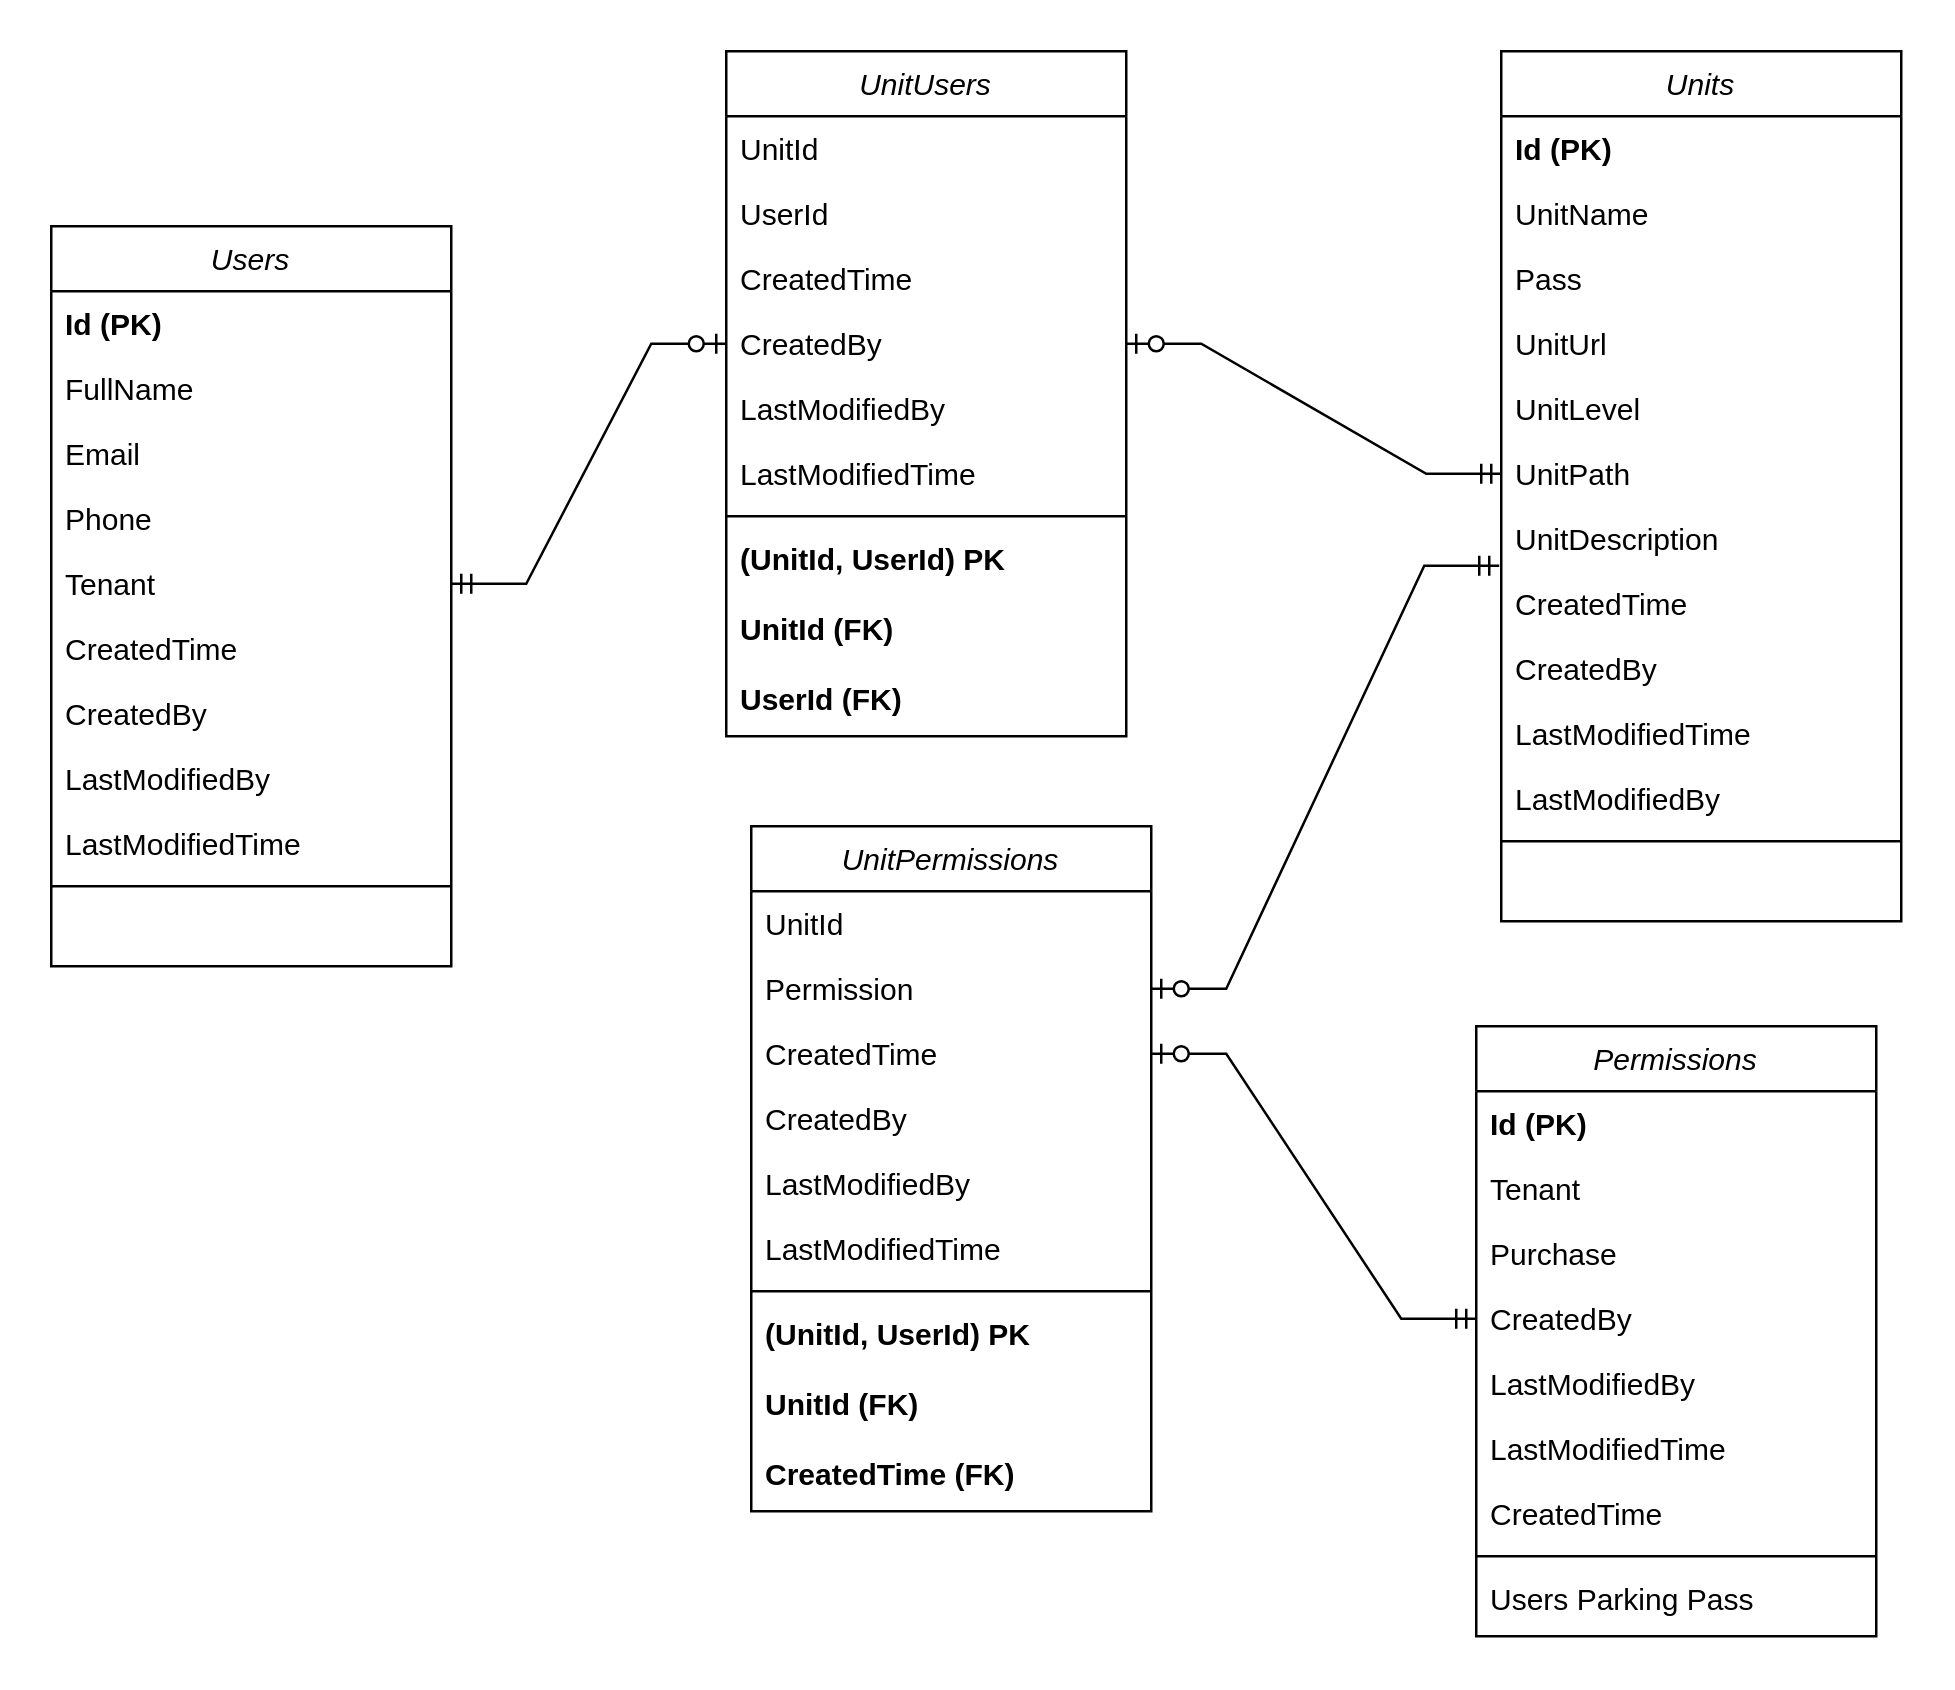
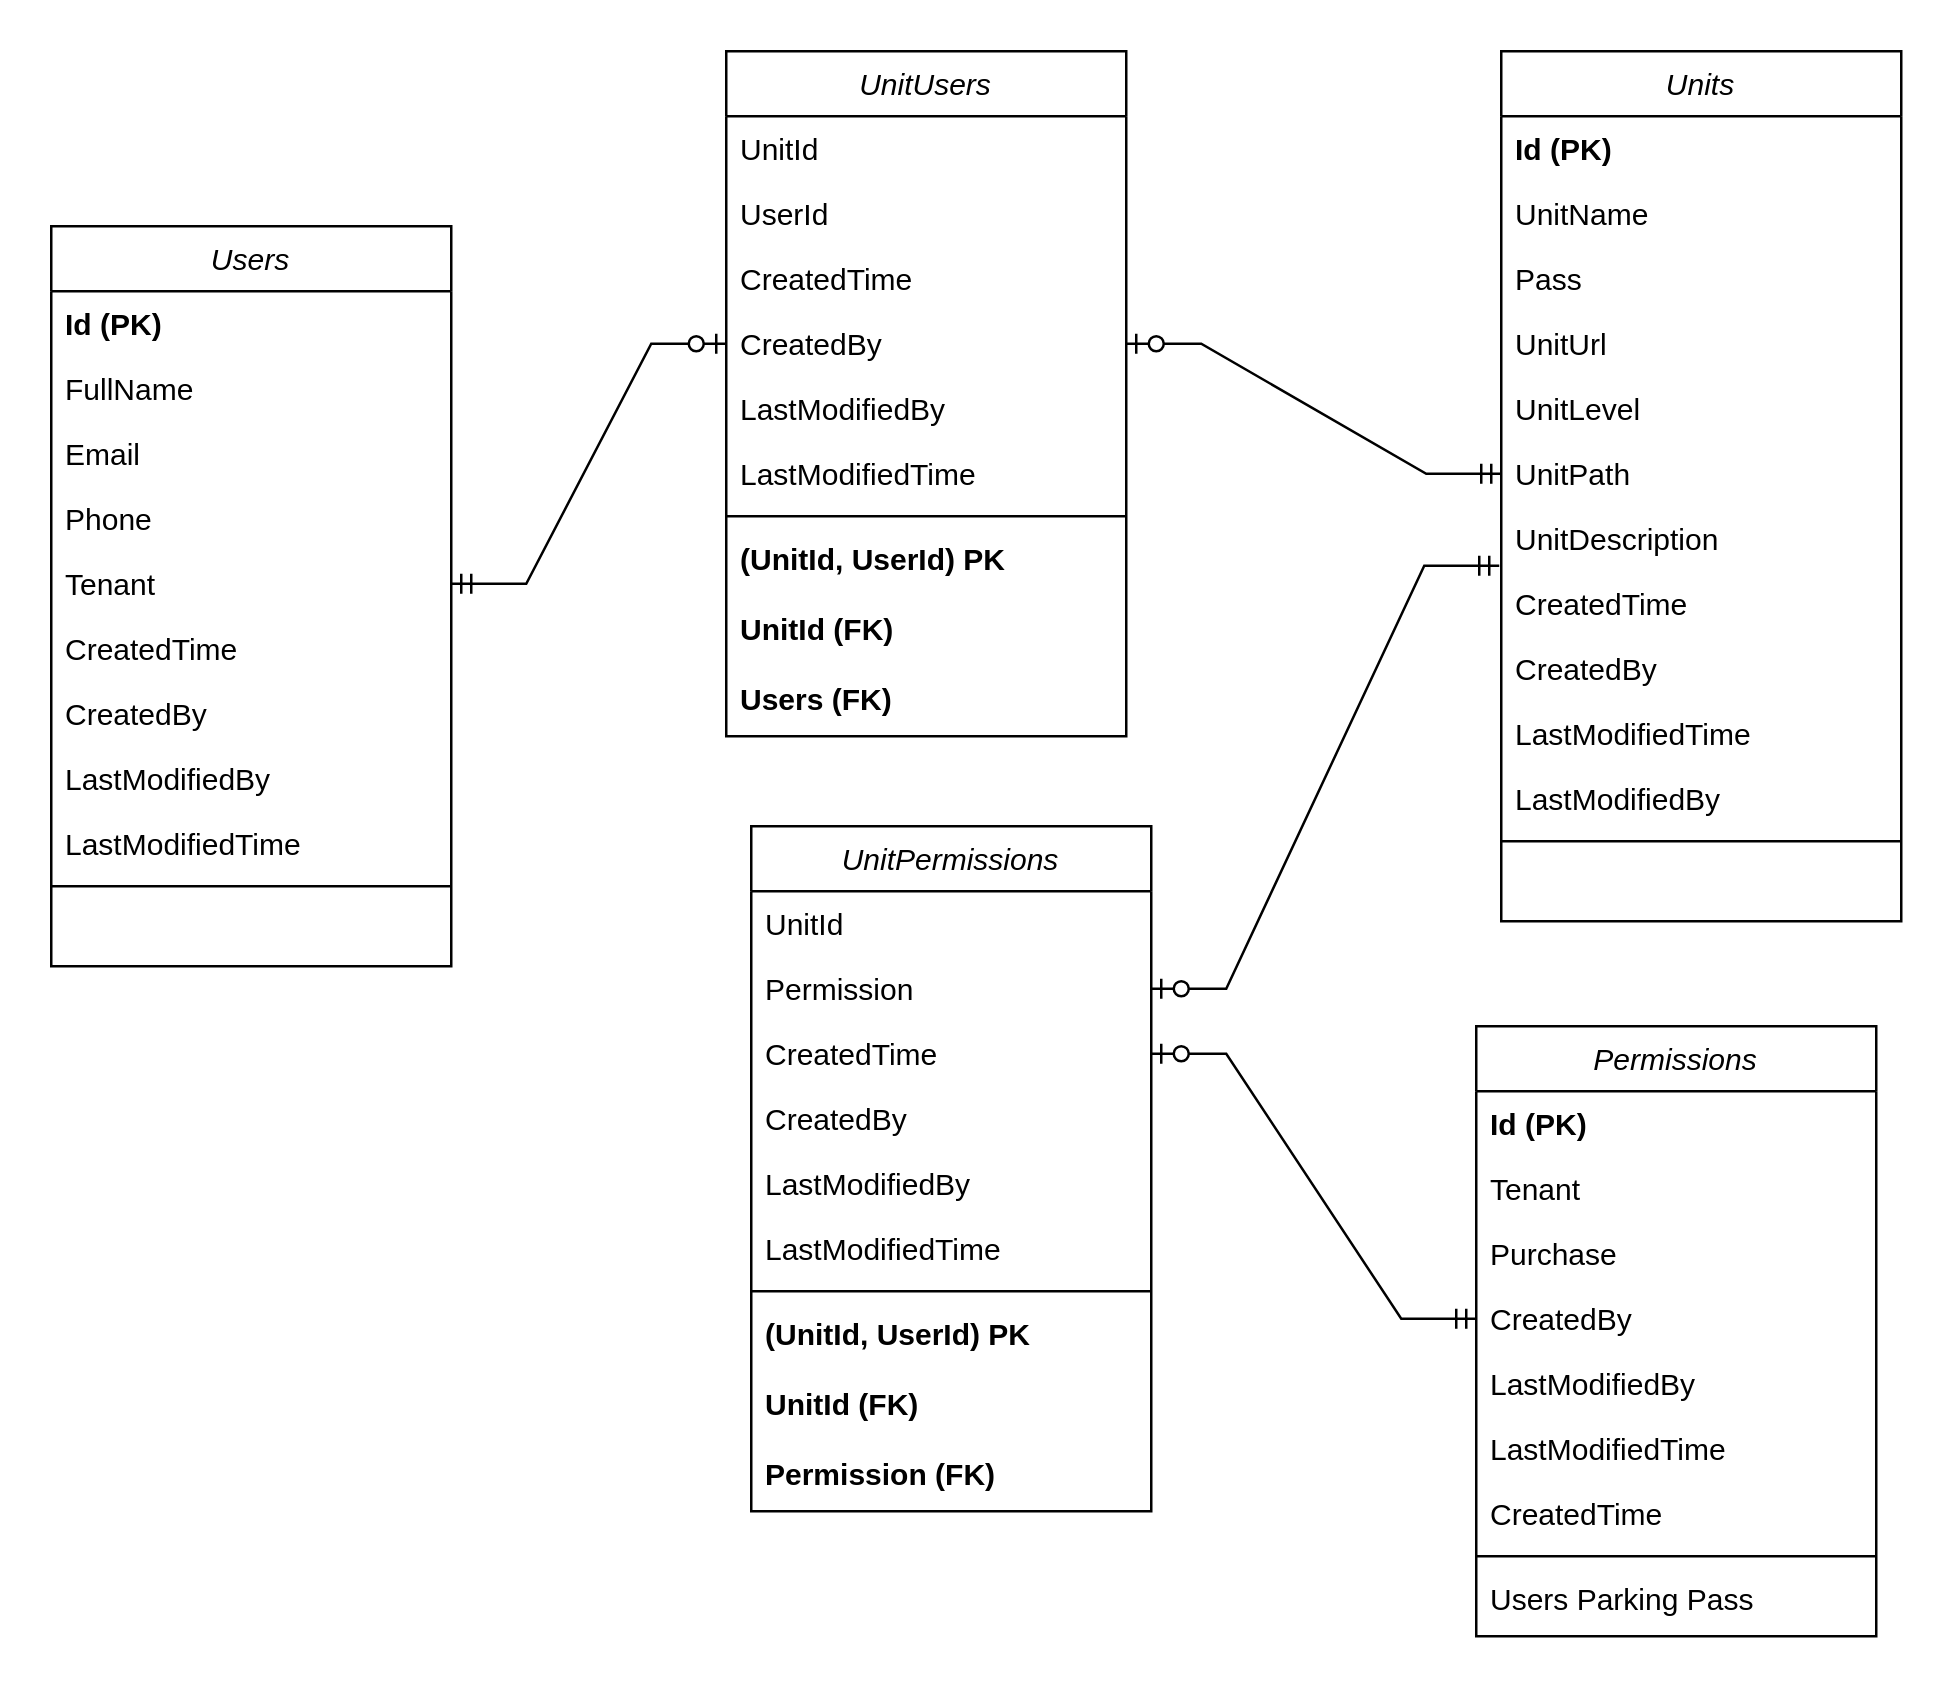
- <mxCell id="36" value="UserId (FK)" style="text;align=left;verticalAlign=top;spacingLeft=4;spacingRight=4;overflow=hidden;rotatable=0;points=[[0,0.5],[1,0.5]];portConstraint=eastwest;fontStyle=1" vertex="1" parent="26"><mxGeometry y="246" width="160" height="28" as="geometry" /></mxCell>
+ <mxCell id="36" value="Users (FK)" style="text;align=left;verticalAlign=top;spacingLeft=4;spacingRight=4;overflow=hidden;rotatable=0;points=[[0,0.5],[1,0.5]];portConstraint=eastwest;fontStyle=1" vertex="1" parent="26"><mxGeometry y="246" width="160" height="28" as="geometry" /></mxCell>
- <mxCell id="57" value="CreatedTime (FK)" style="text;align=left;verticalAlign=top;spacingLeft=4;spacingRight=4;overflow=hidden;rotatable=0;points=[[0,0.5],[1,0.5]];portConstraint=eastwest;fontStyle=1" vertex="1" parent="47"><mxGeometry y="246" width="160" height="28" as="geometry" /></mxCell>
+ <mxCell id="57" value="Permission (FK)" style="text;align=left;verticalAlign=top;spacingLeft=4;spacingRight=4;overflow=hidden;rotatable=0;points=[[0,0.5],[1,0.5]];portConstraint=eastwest;fontStyle=1" vertex="1" parent="47"><mxGeometry y="246" width="160" height="28" as="geometry" /></mxCell>
